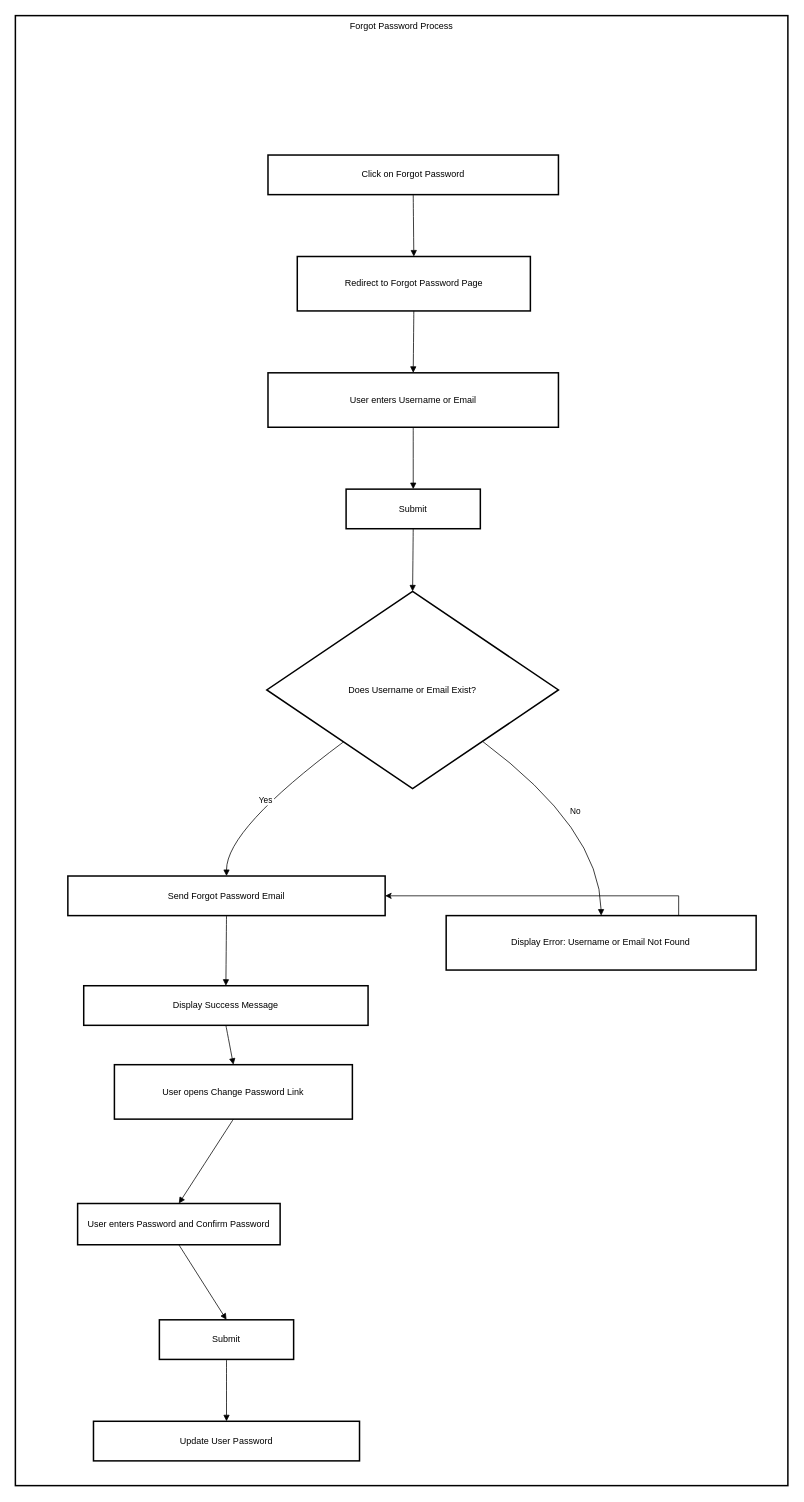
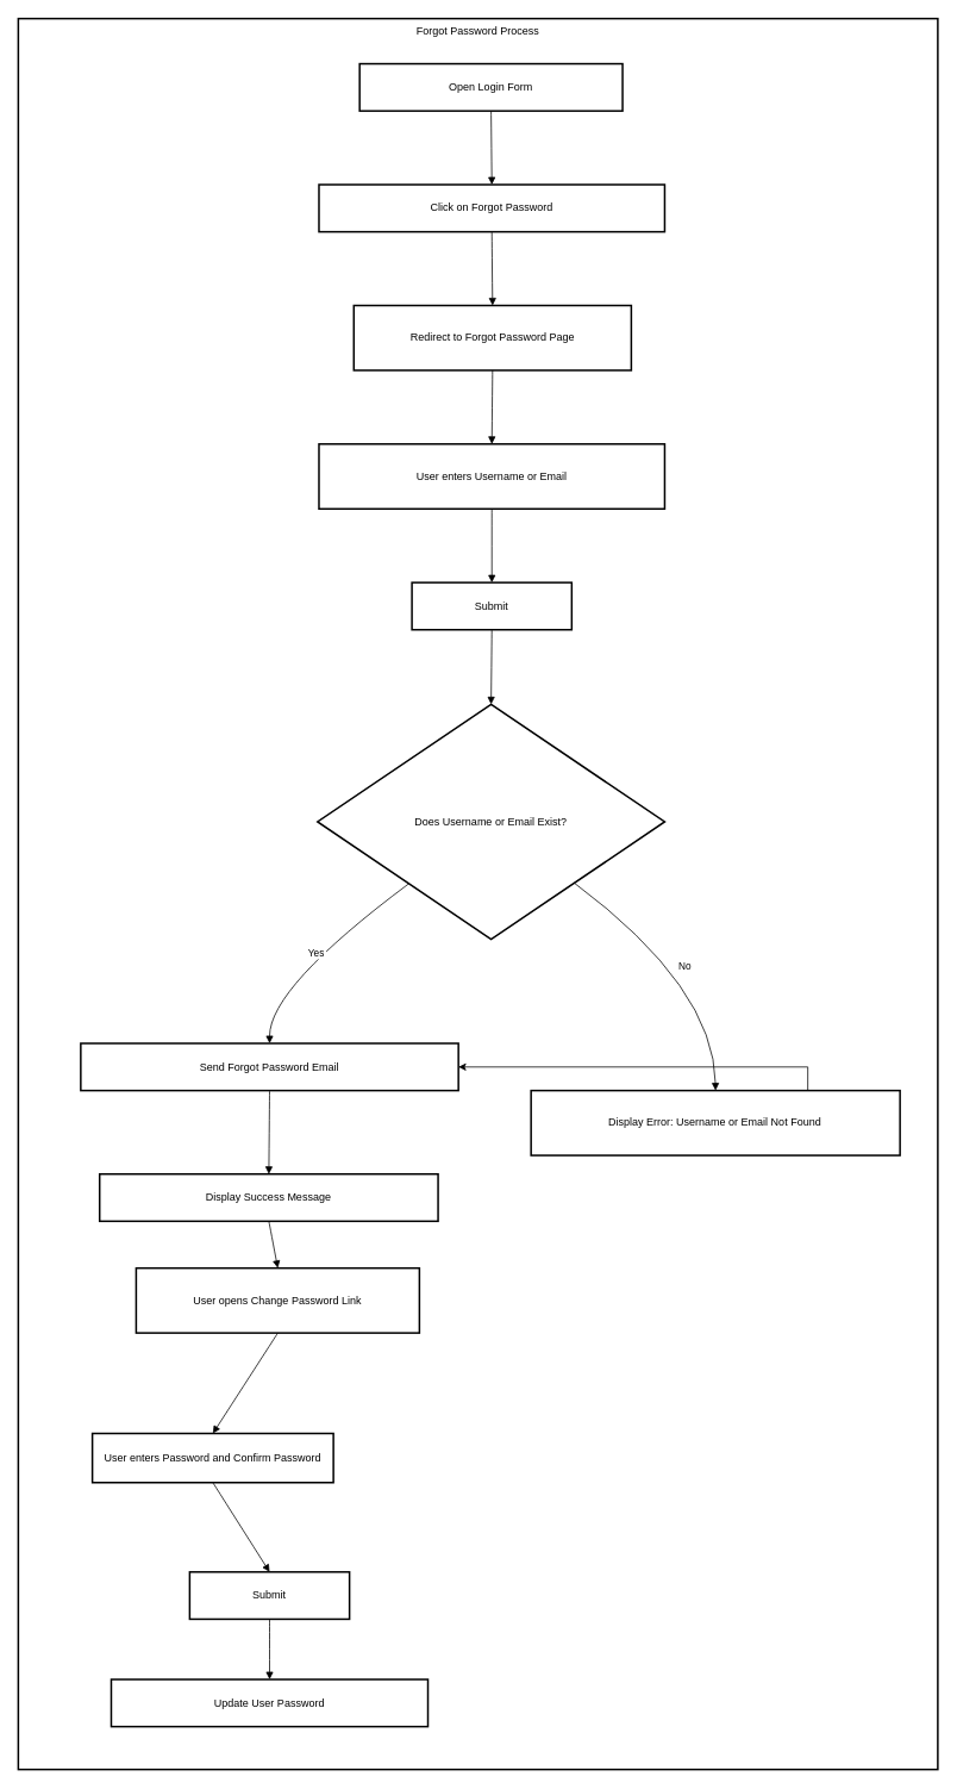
+ <mxCell id="3" value="Open Login Form" style="whiteSpace=wrap;strokeWidth=2;" vertex="1" parent="2"><mxGeometry x="382.385" y="50.595" width="294.518" height="52.795" as="geometry" /></mxCell>
+ <mxCell id="17" value="" style="curved=1;startArrow=none;endArrow=block;exitX=0.5;exitY=1;entryX=0.5;entryY=0;rounded=0;" edge="1" parent="2" source="3" target="4"><mxGeometry relative="1" as="geometry"><Array as="points" /></mxGeometry></mxCell>
- <mxCell id="16" value="Update User Password" style="whiteSpace=wrap;strokeWidth=2;" vertex="1" parent="2"><mxGeometry x="104.139" y="1874.209" width="354.724" height="52.795" as="geometry" /></mxCell>
+ <mxCell id="16" value="Update User Password" style="whiteSpace=wrap;strokeWidth=2;" vertex="1" parent="2"><mxGeometry x="104.139" y="1859.209" width="354.724" height="52.795" as="geometry" /></mxCell>
